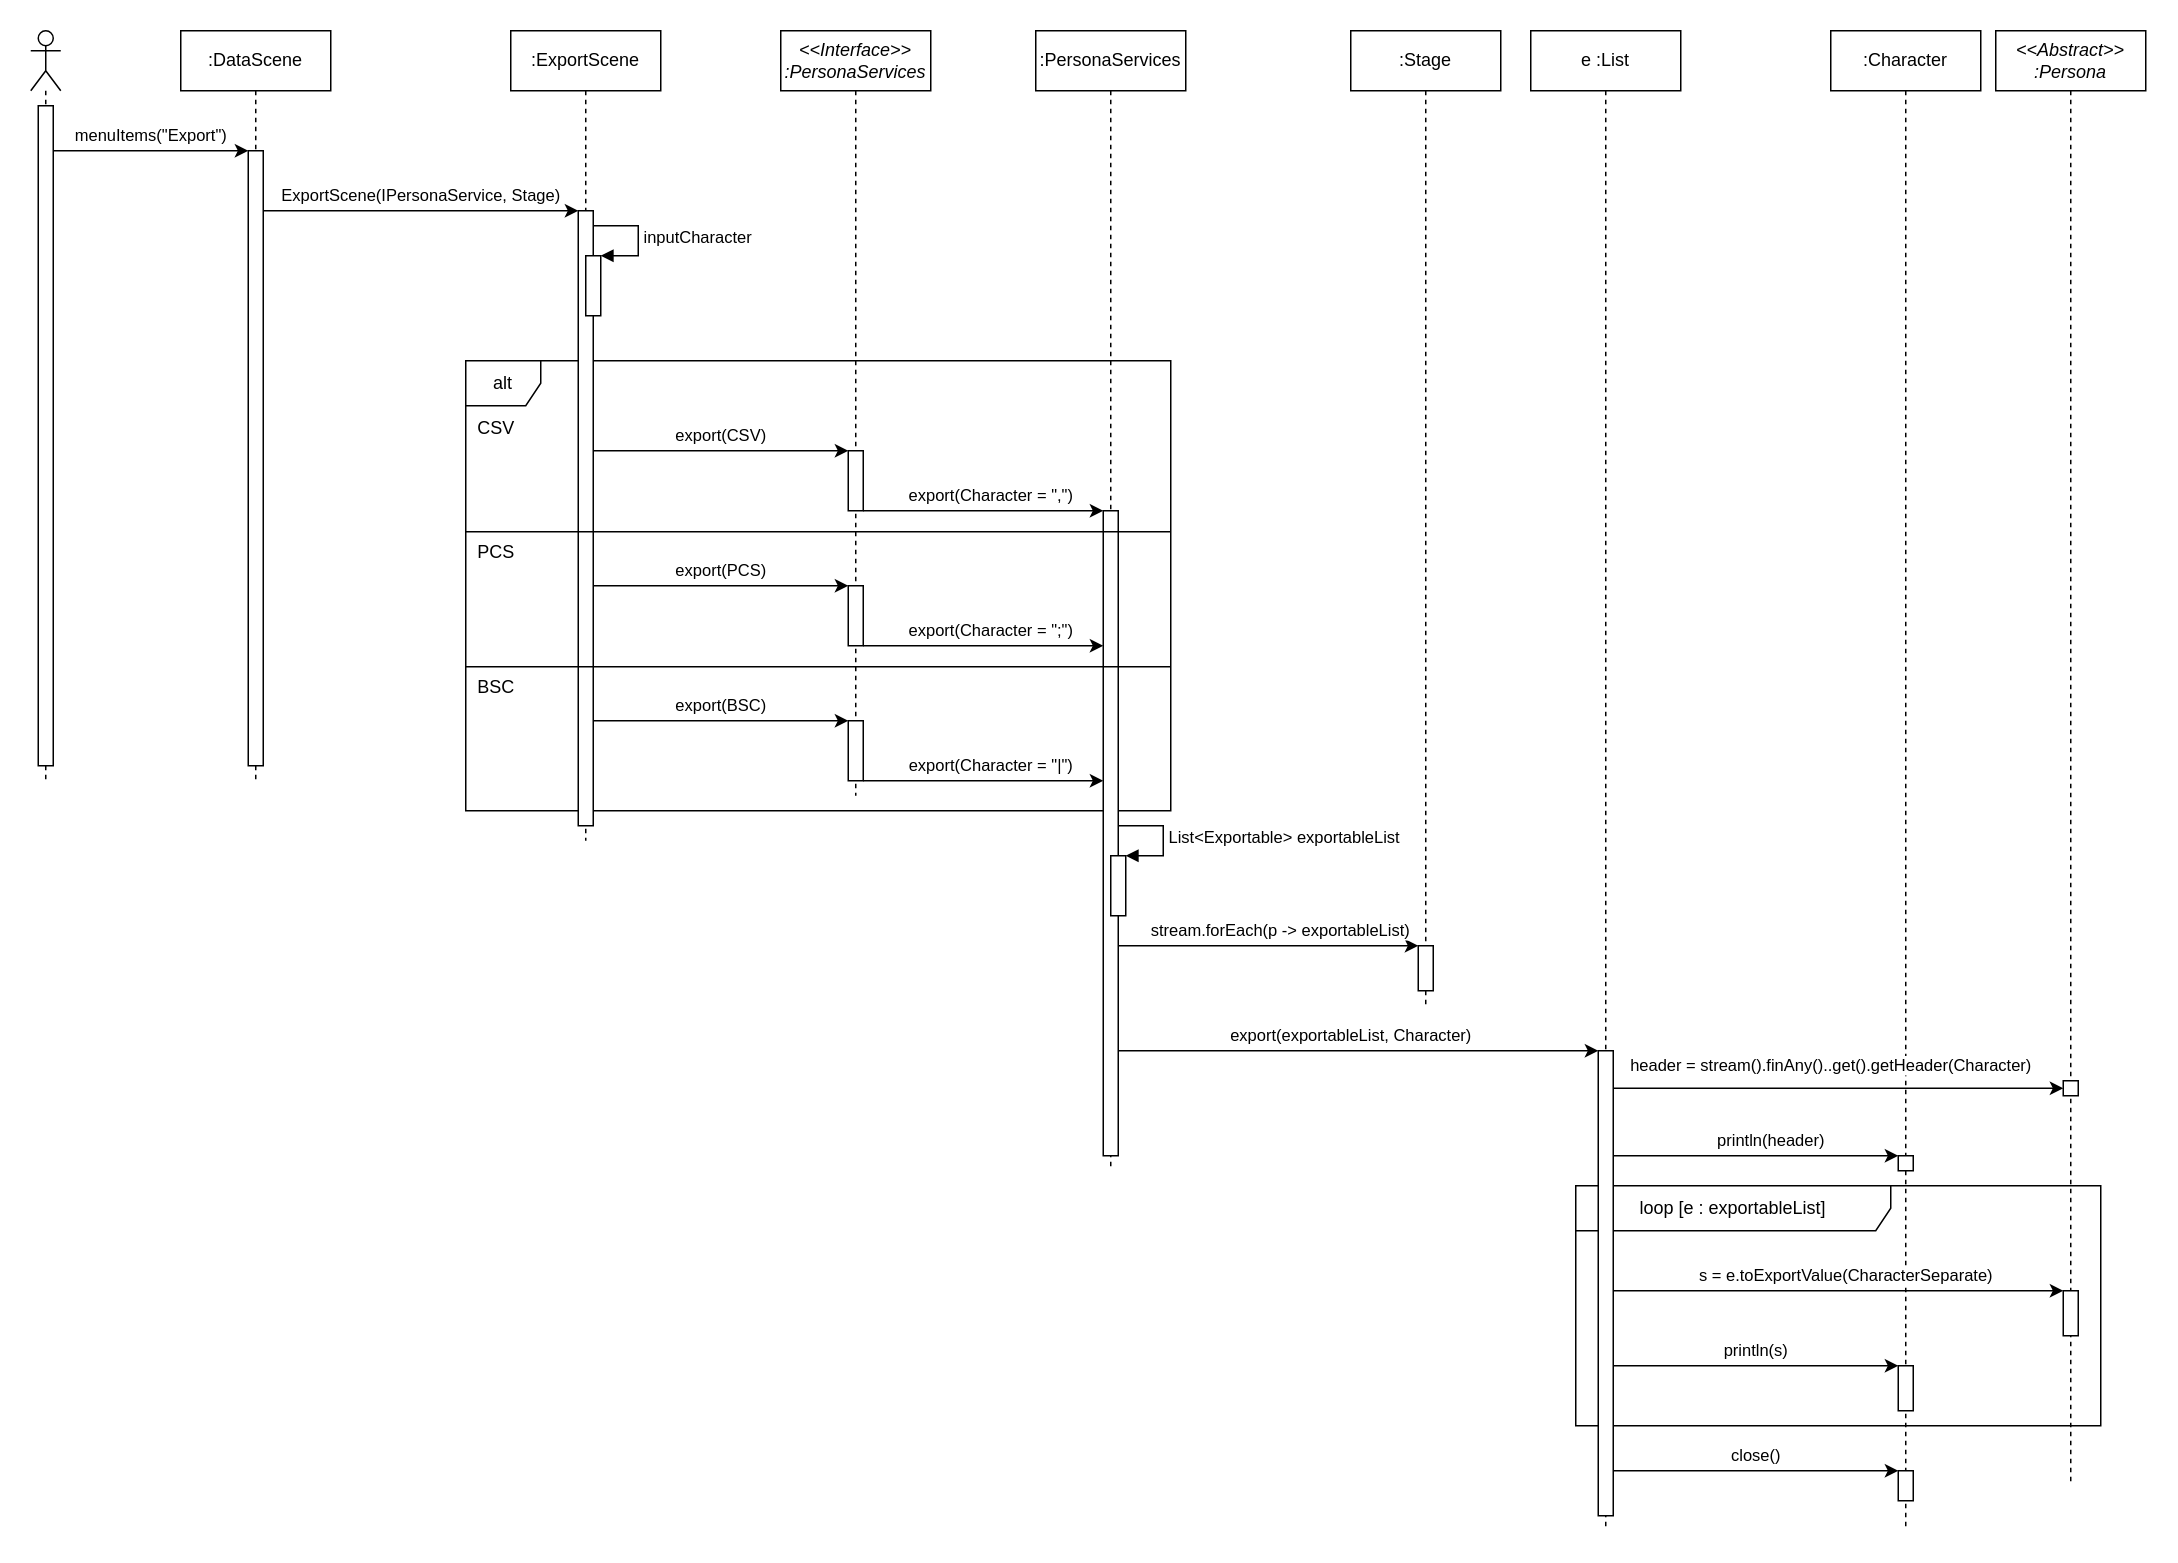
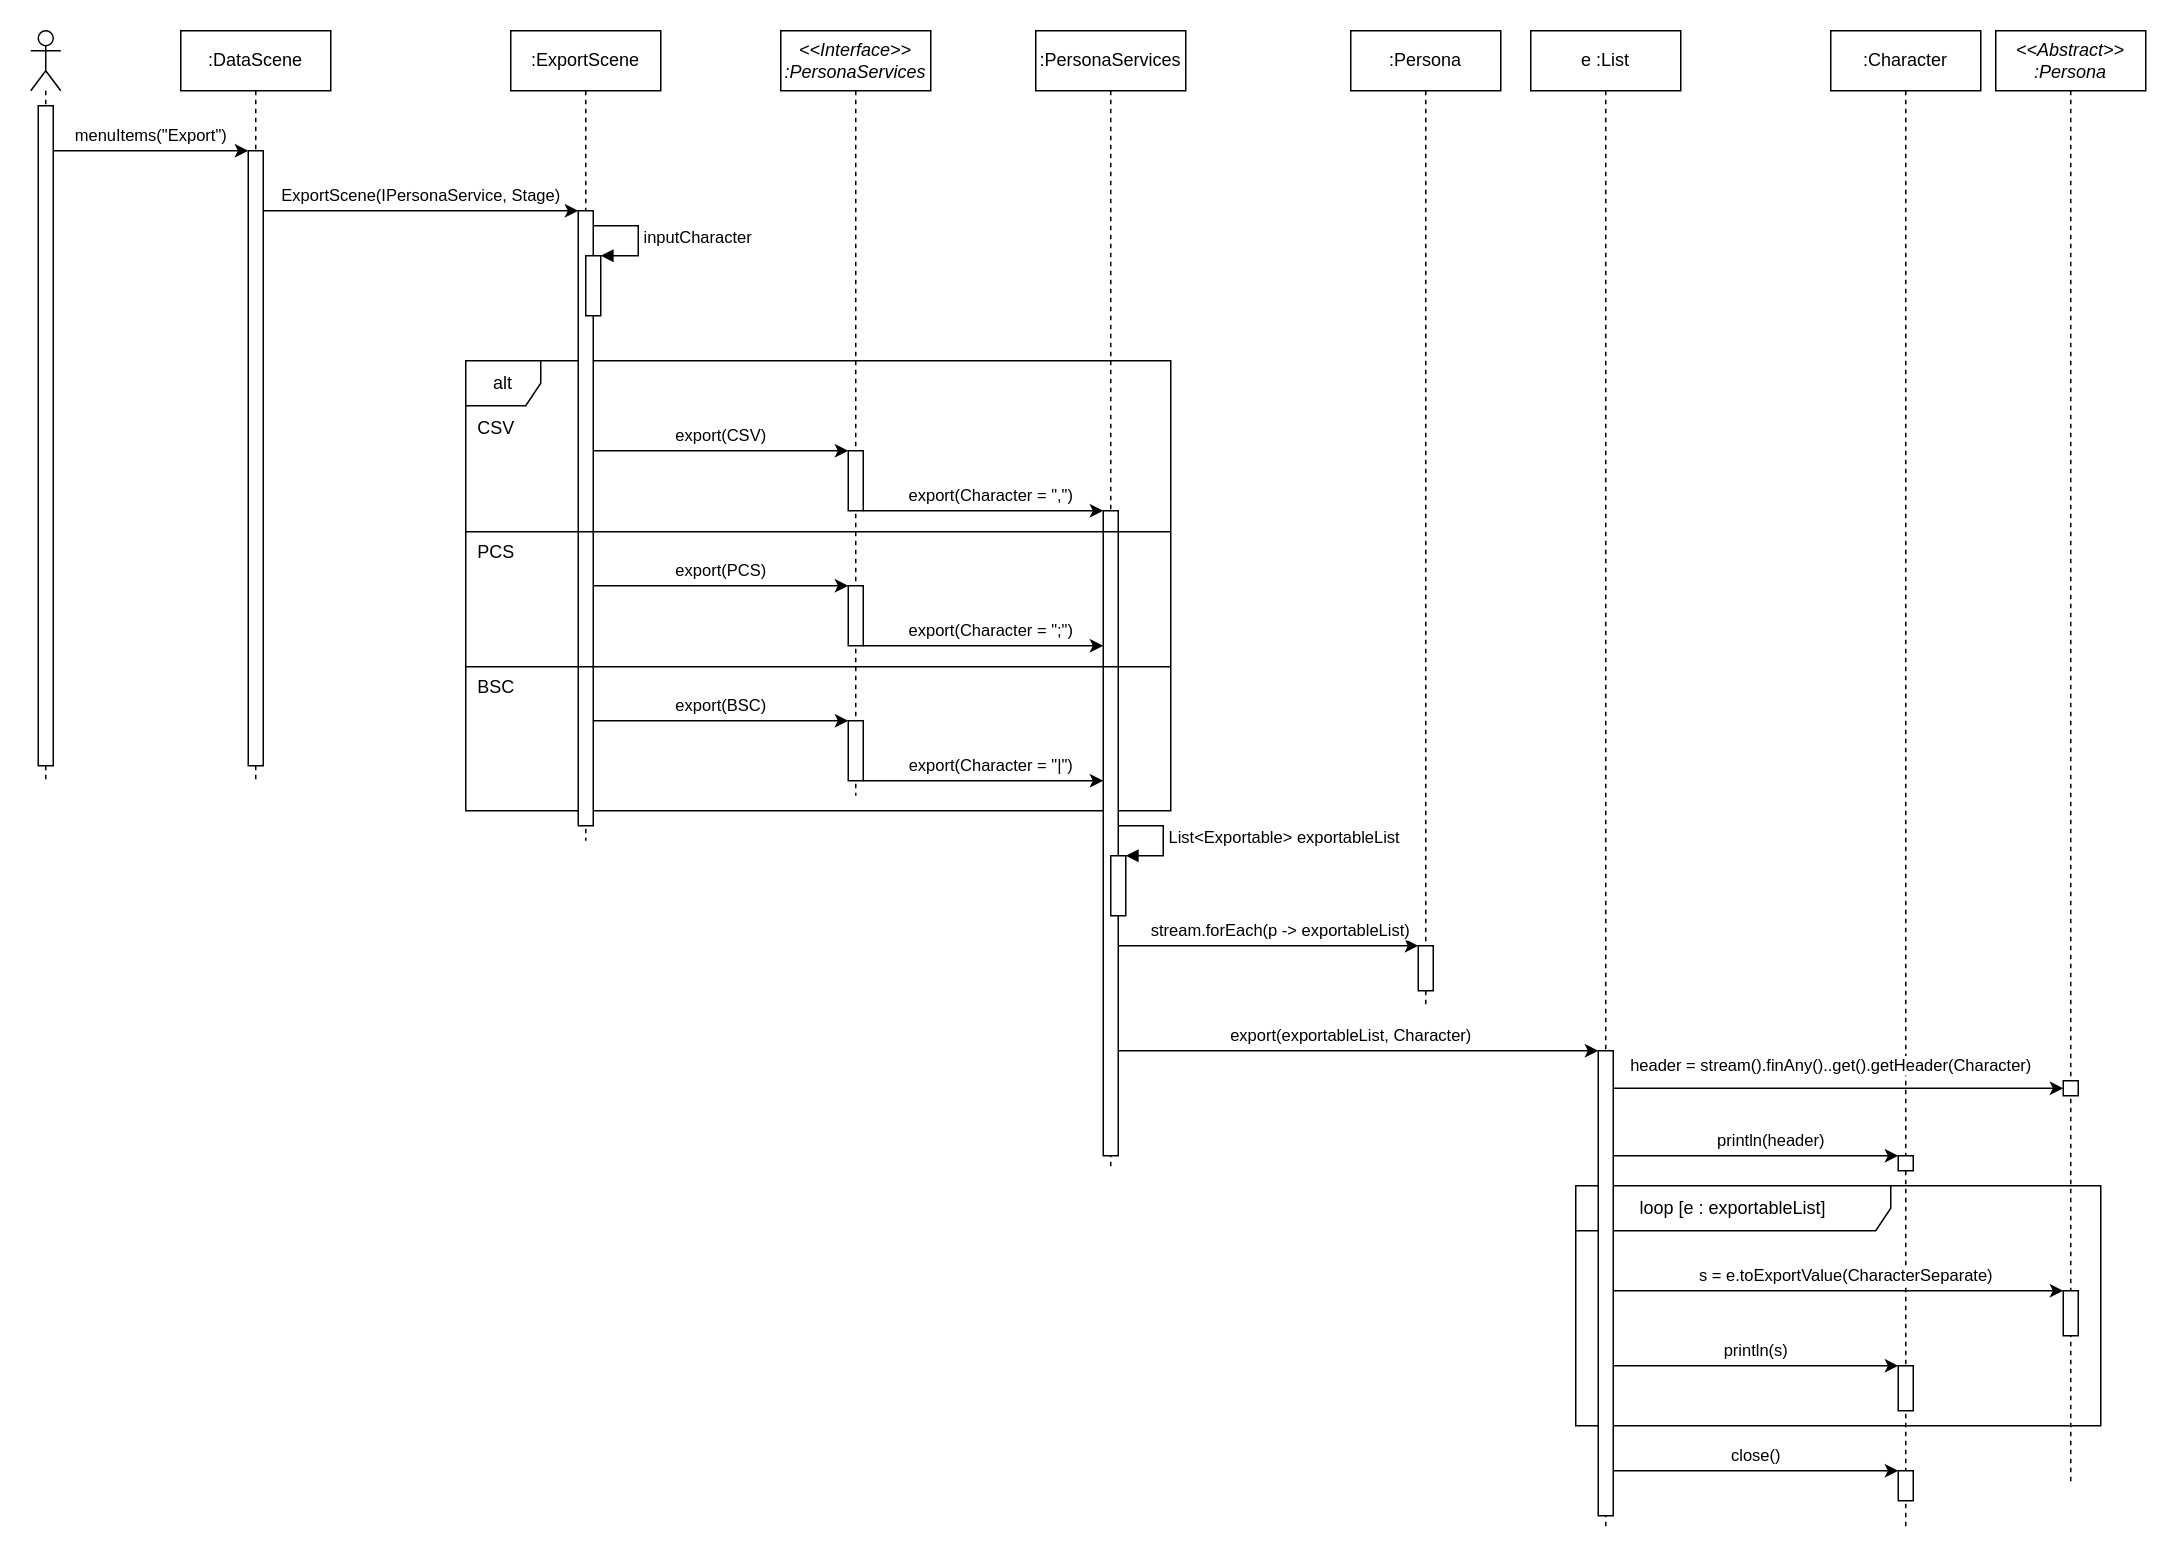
- <mxCell id="33" value=":Stage" style="shape=umlLifeline;perimeter=lifelinePerimeter;whiteSpace=wrap;html=1;container=1;collapsible=0;recursiveResize=0;outlineConnect=0;" vertex="1" parent="1"><mxGeometry x="900" y="20" width="100" height="650" as="geometry" /></mxCell>
+ <mxCell id="33" value=":Persona" style="shape=umlLifeline;perimeter=lifelinePerimeter;whiteSpace=wrap;html=1;container=1;collapsible=0;recursiveResize=0;outlineConnect=0;" vertex="1" parent="1"><mxGeometry x="900" y="20" width="100" height="650" as="geometry" /></mxCell>
